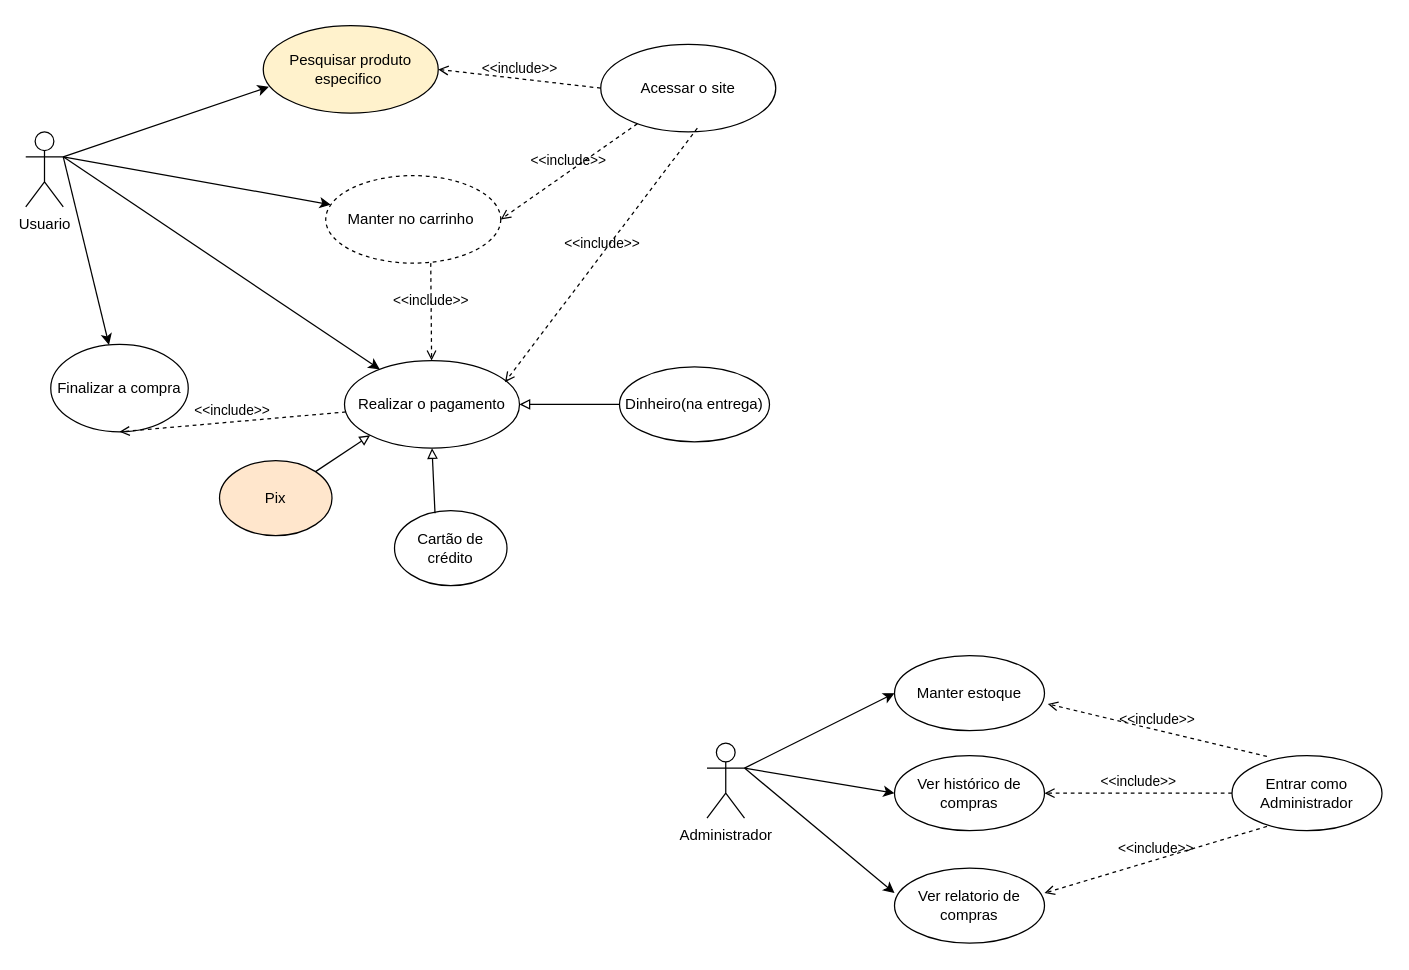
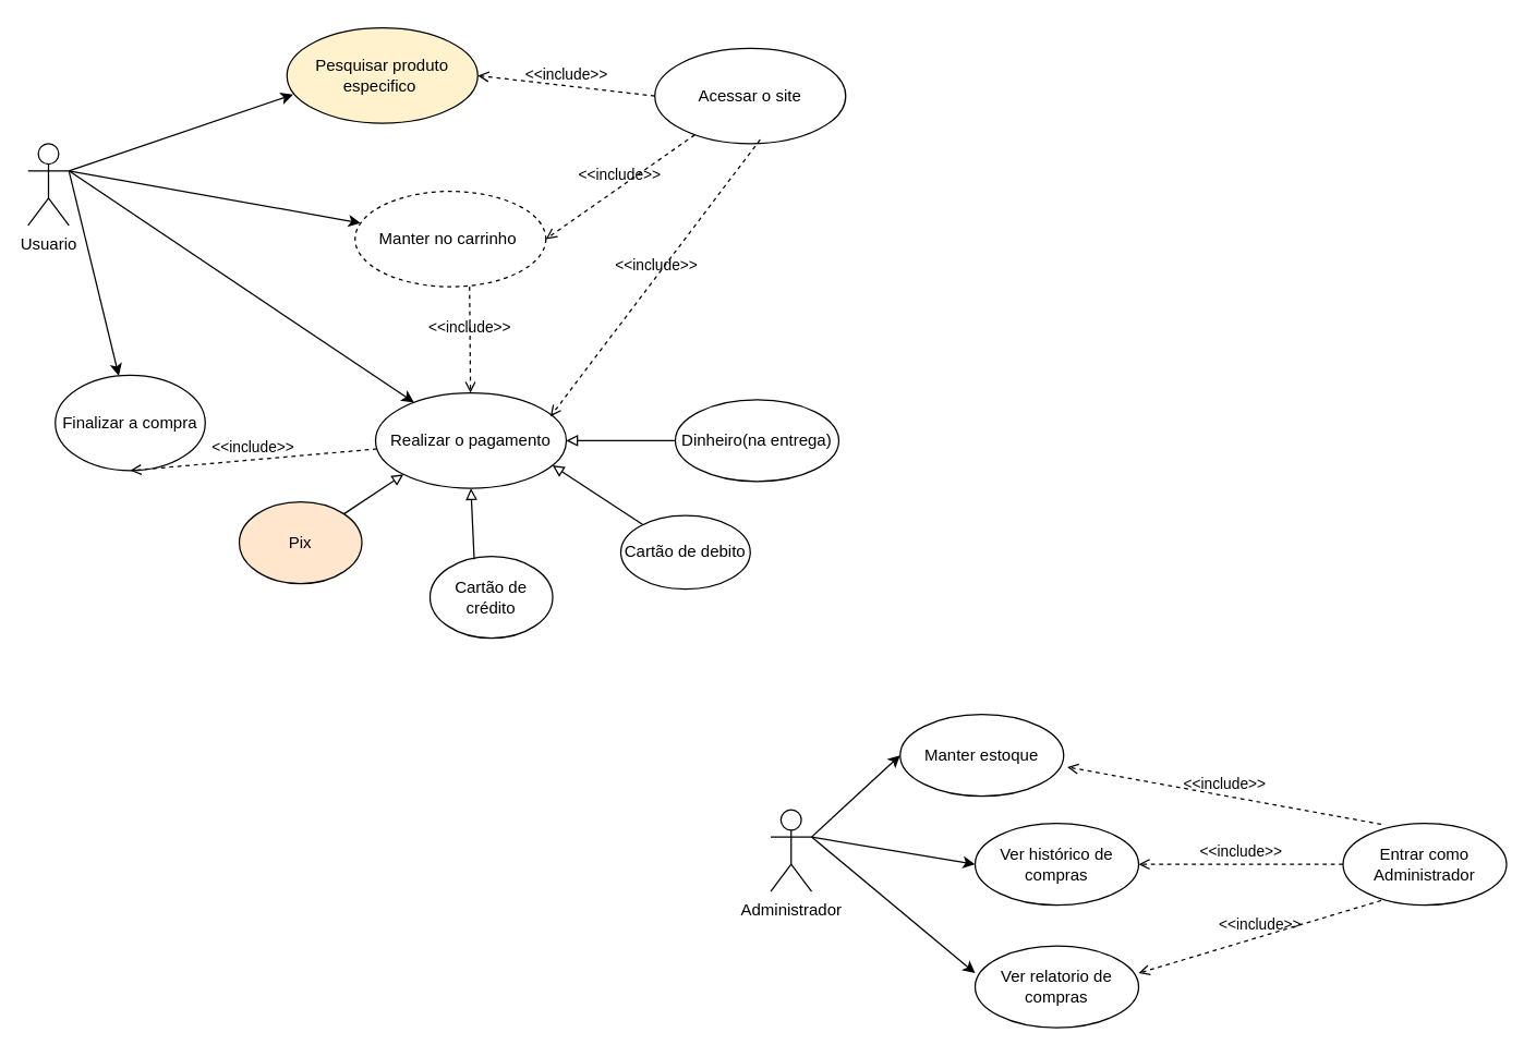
+ <mxCell id="18" value="" style="endArrow=block;html=1;rounded=0;endFill=0;entryX=0.928;entryY=0.761;entryDx=0;entryDy=0;entryPerimeter=0;" edge="1" parent="1" source="10" target="7"><mxGeometry width="50" height="50" relative="1" as="geometry"><mxPoint x="407" y="400" as="sourcePoint" /><mxPoint x="405" y="348" as="targetPoint" /></mxGeometry></mxCell>
+ <mxCell id="10" value="Cartão de debito" style="ellipse;whiteSpace=wrap;html=1;" vertex="1" parent="1"><mxGeometry x="455" y="378" width="95" height="54" as="geometry" /></mxCell>
- <mxCell id="27" value="Manter estoque" style="ellipse;whiteSpace=wrap;html=1;" vertex="1" parent="1"><mxGeometry x="715" y="524" width="120" height="60" as="geometry" /></mxCell>
+ <mxCell id="27" value="Manter estoque" style="ellipse;whiteSpace=wrap;html=1;" vertex="1" parent="1"><mxGeometry x="660" y="524" width="120" height="60" as="geometry" /></mxCell>
